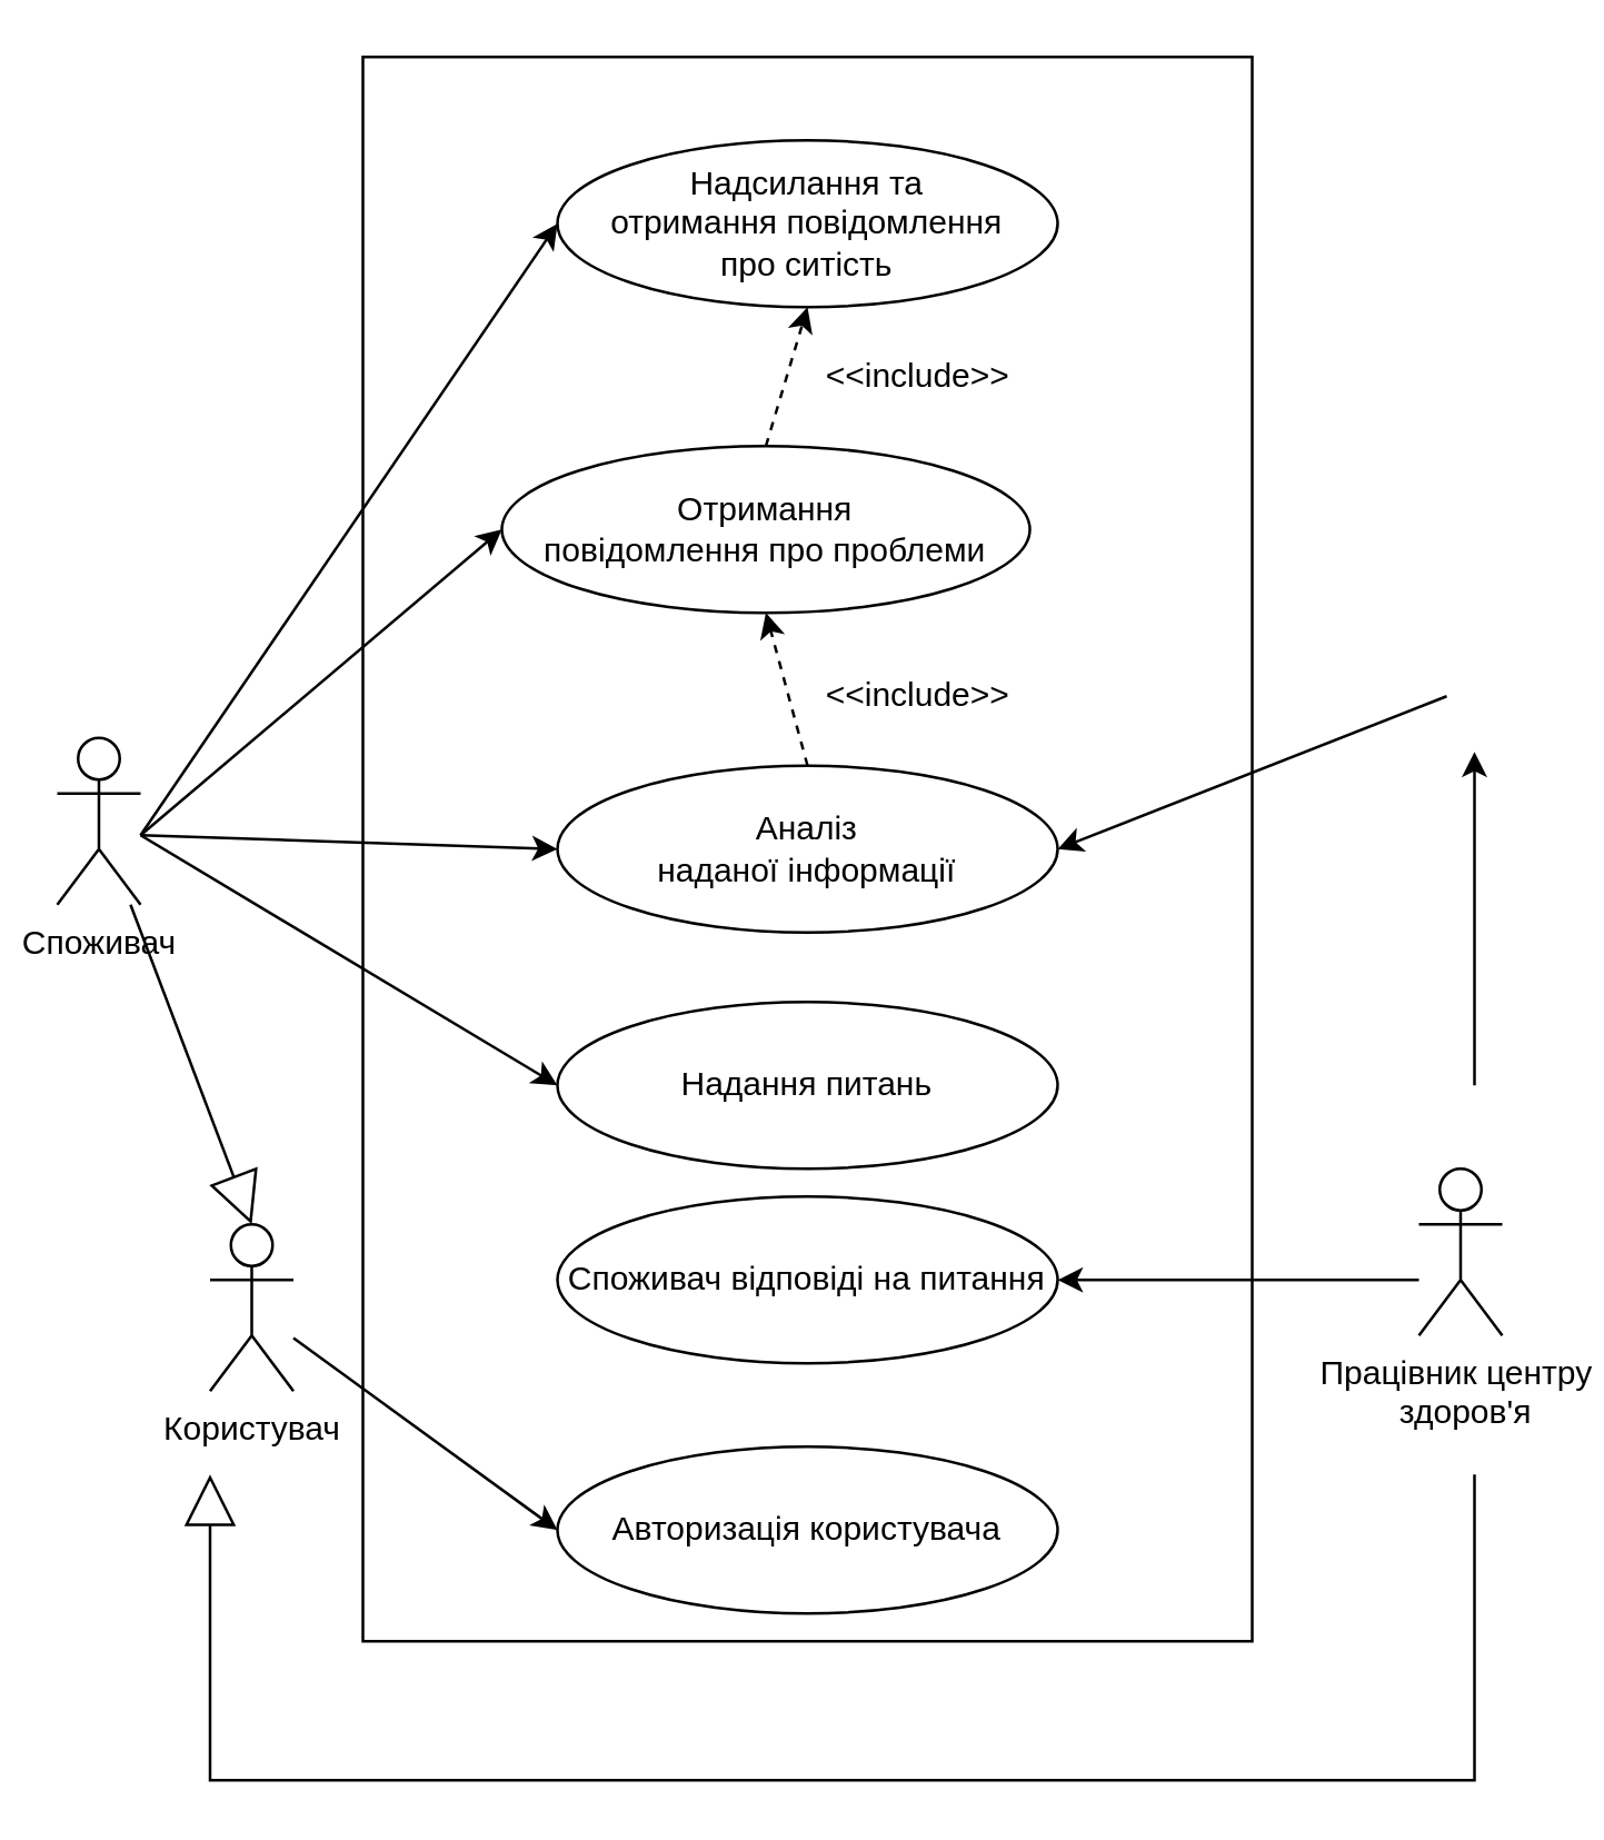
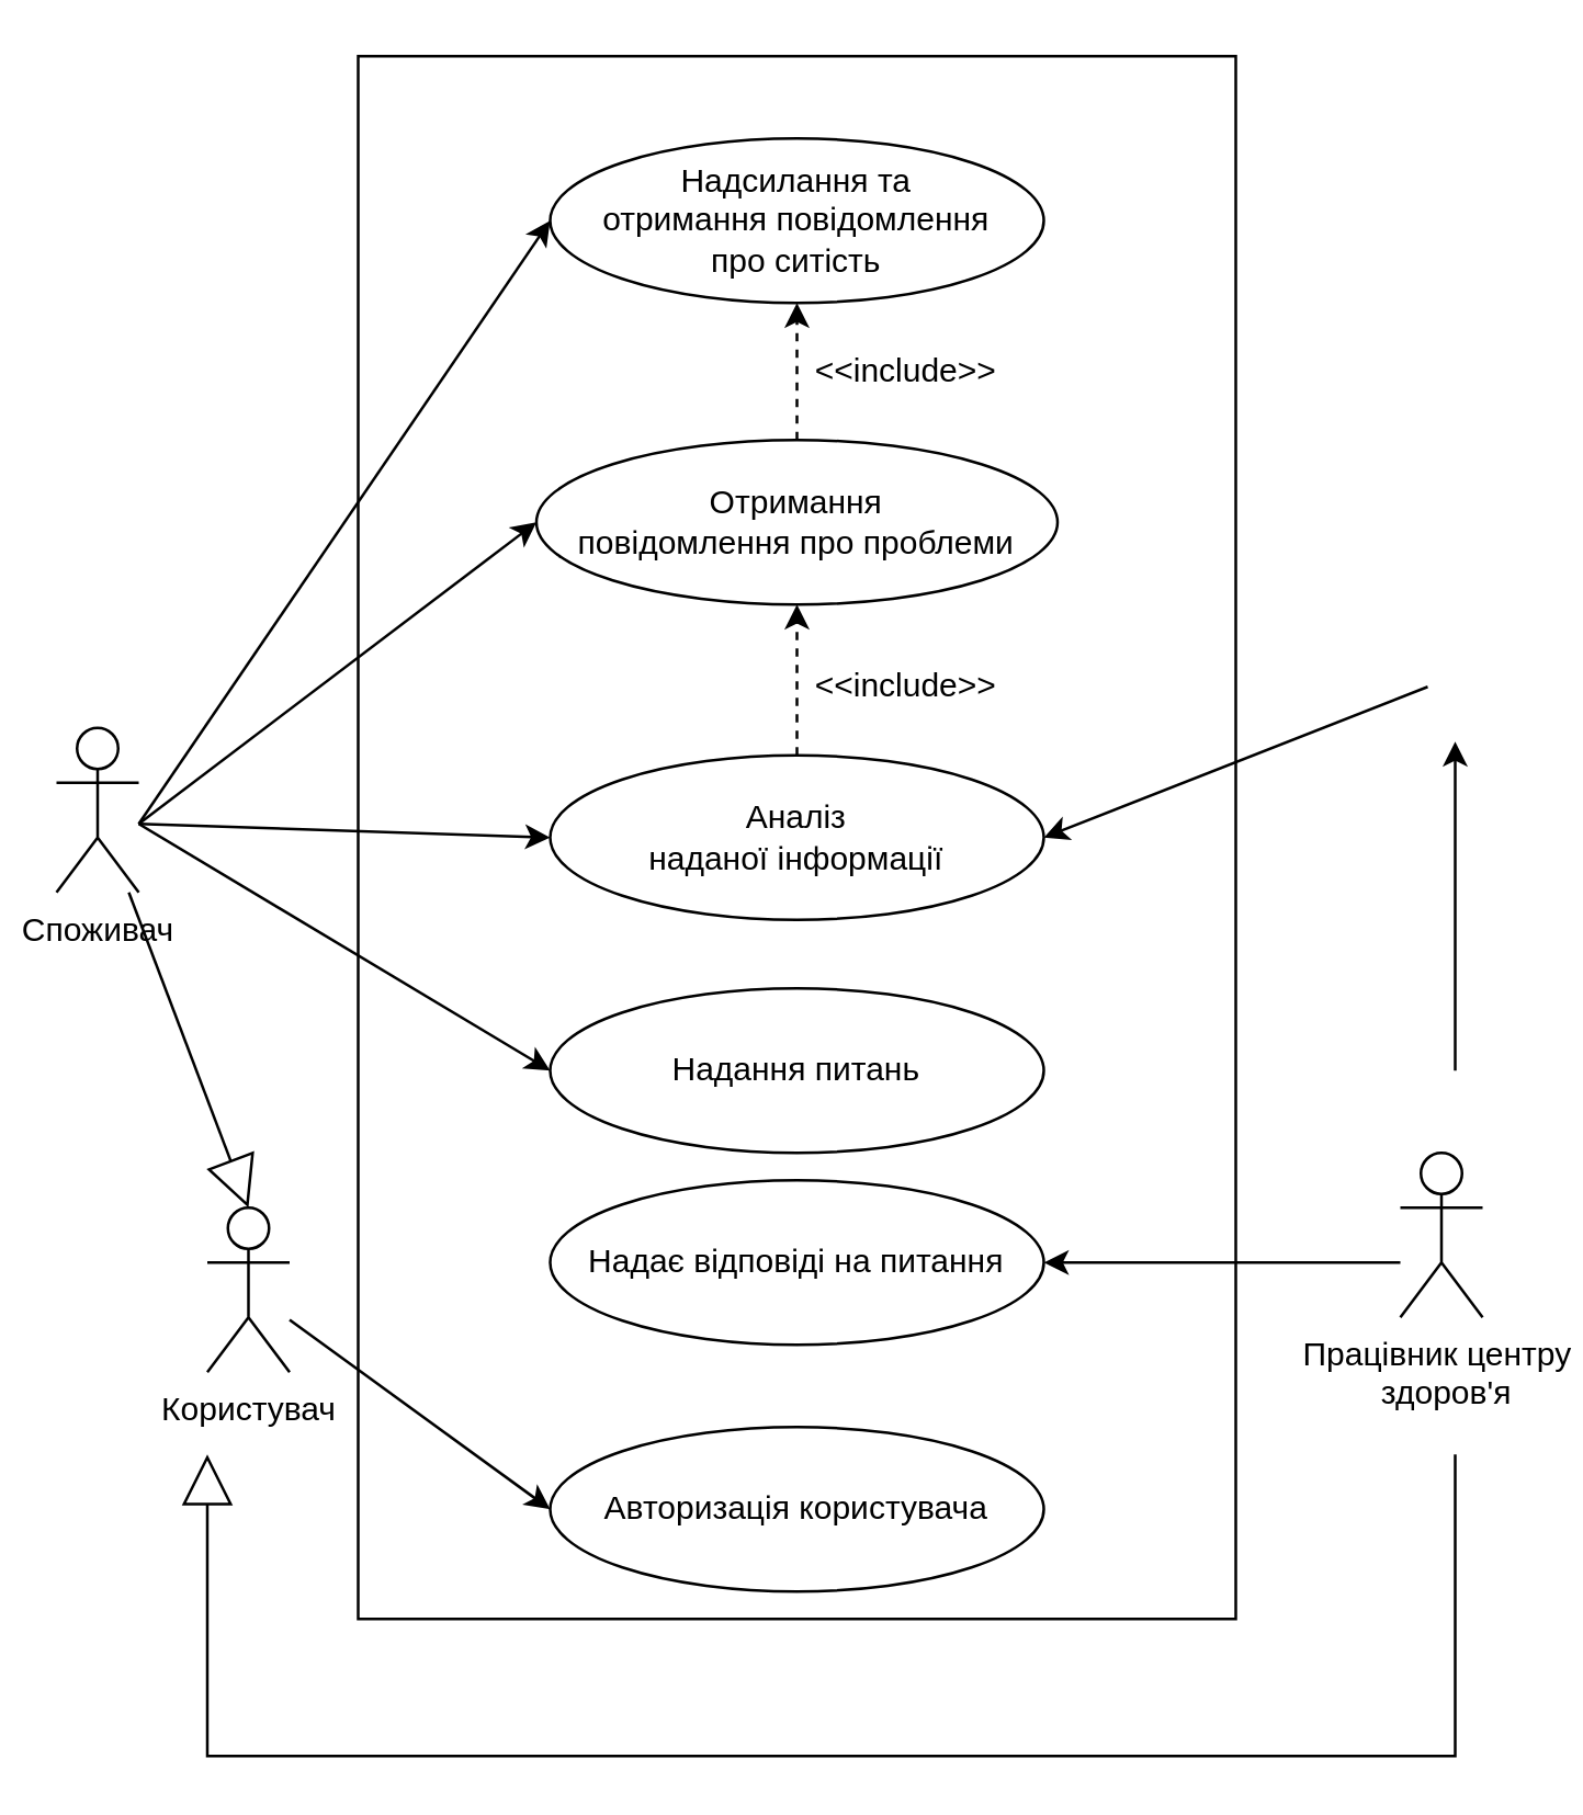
- <mxCell id="5" value="Отримання&lt;br&gt;повідомлення про проблеми" style="ellipse;whiteSpace=wrap;html=1;" parent="1" vertex="1"><mxGeometry x="180" y="160" width="190" height="60" as="geometry" /></mxCell>
+ <mxCell id="5" value="Отримання&lt;br&gt;повідомлення про проблеми" style="ellipse;whiteSpace=wrap;html=1;" parent="1" vertex="1"><mxGeometry x="195" y="160" width="190" height="60" as="geometry" /></mxCell>
- <mxCell id="21" value="Споживач відповіді на питання" style="ellipse;whiteSpace=wrap;html=1;" parent="1" vertex="1"><mxGeometry x="200" y="430" width="180" height="60" as="geometry" /></mxCell>
+ <mxCell id="21" value="Надає відповіді на питання" style="ellipse;whiteSpace=wrap;html=1;" parent="1" vertex="1"><mxGeometry x="200" y="430" width="180" height="60" as="geometry" /></mxCell>
